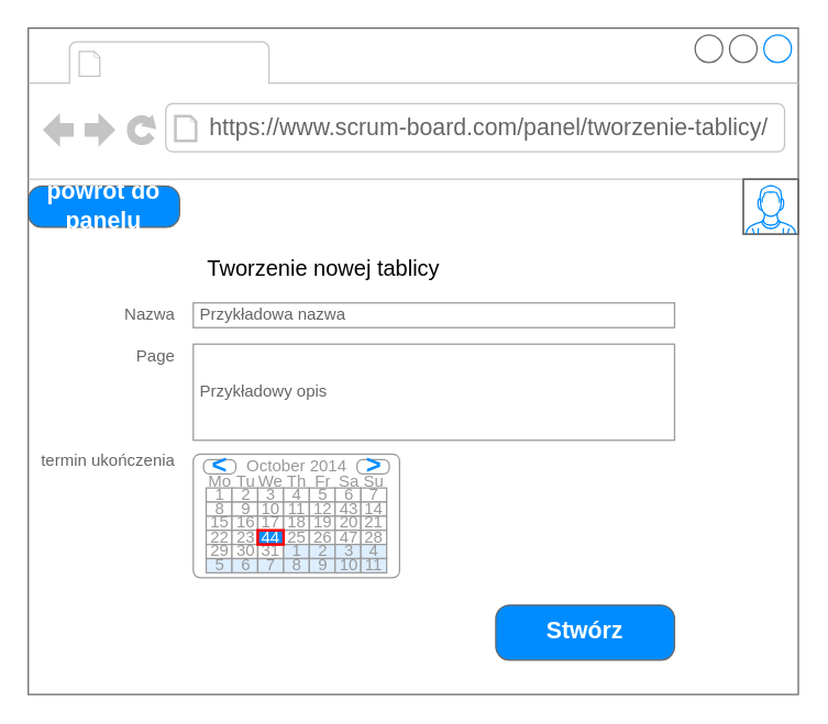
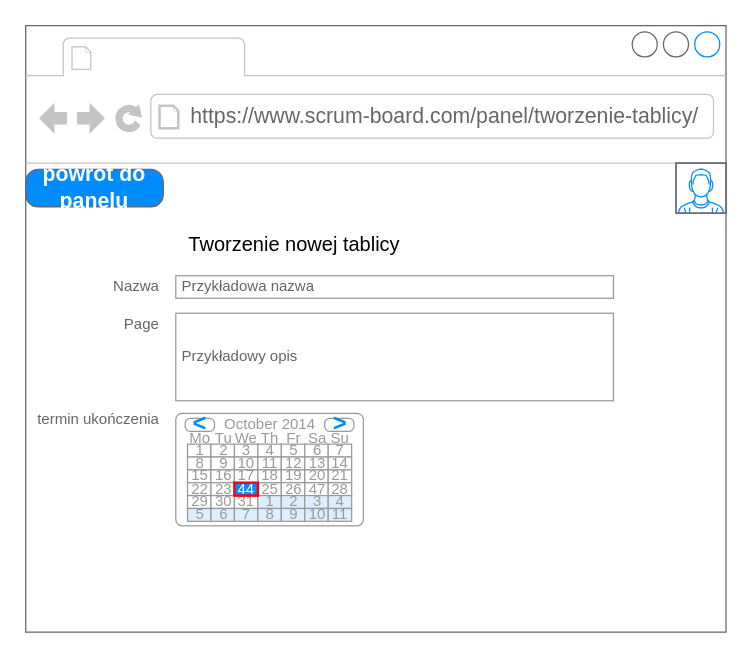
- <mxCell id="33" value="43" style="strokeWidth=1;shadow=0;dashed=0;align=center;html=1;shape=mxgraph.mockup.forms.rrect;rSize=0;strokeColor=#999999;fontColor=#999999;" vertex="1" parent="10"><mxGeometry x="103.125" y="34.971" width="18.75" height="10.286" as="geometry" /></mxCell>
+ <mxCell id="33" value="13" style="strokeWidth=1;shadow=0;dashed=0;align=center;html=1;shape=mxgraph.mockup.forms.rrect;rSize=0;strokeColor=#999999;fontColor=#999999;" vertex="1" parent="10"><mxGeometry x="103.125" y="34.971" width="18.75" height="10.286" as="geometry" /></mxCell>
- <mxCell id="64" value="Stwórz" style="strokeWidth=1;shadow=0;dashed=0;align=center;html=1;shape=mxgraph.mockup.buttons.button;strokeColor=#666666;fontColor=#ffffff;mainText=;buttonStyle=round;fontSize=17;fontStyle=1;fillColor=#008cff;whiteSpace=wrap;" vertex="1" parent="2"><mxGeometry x="340" y="420" width="130" height="40" as="geometry" /></mxCell>
